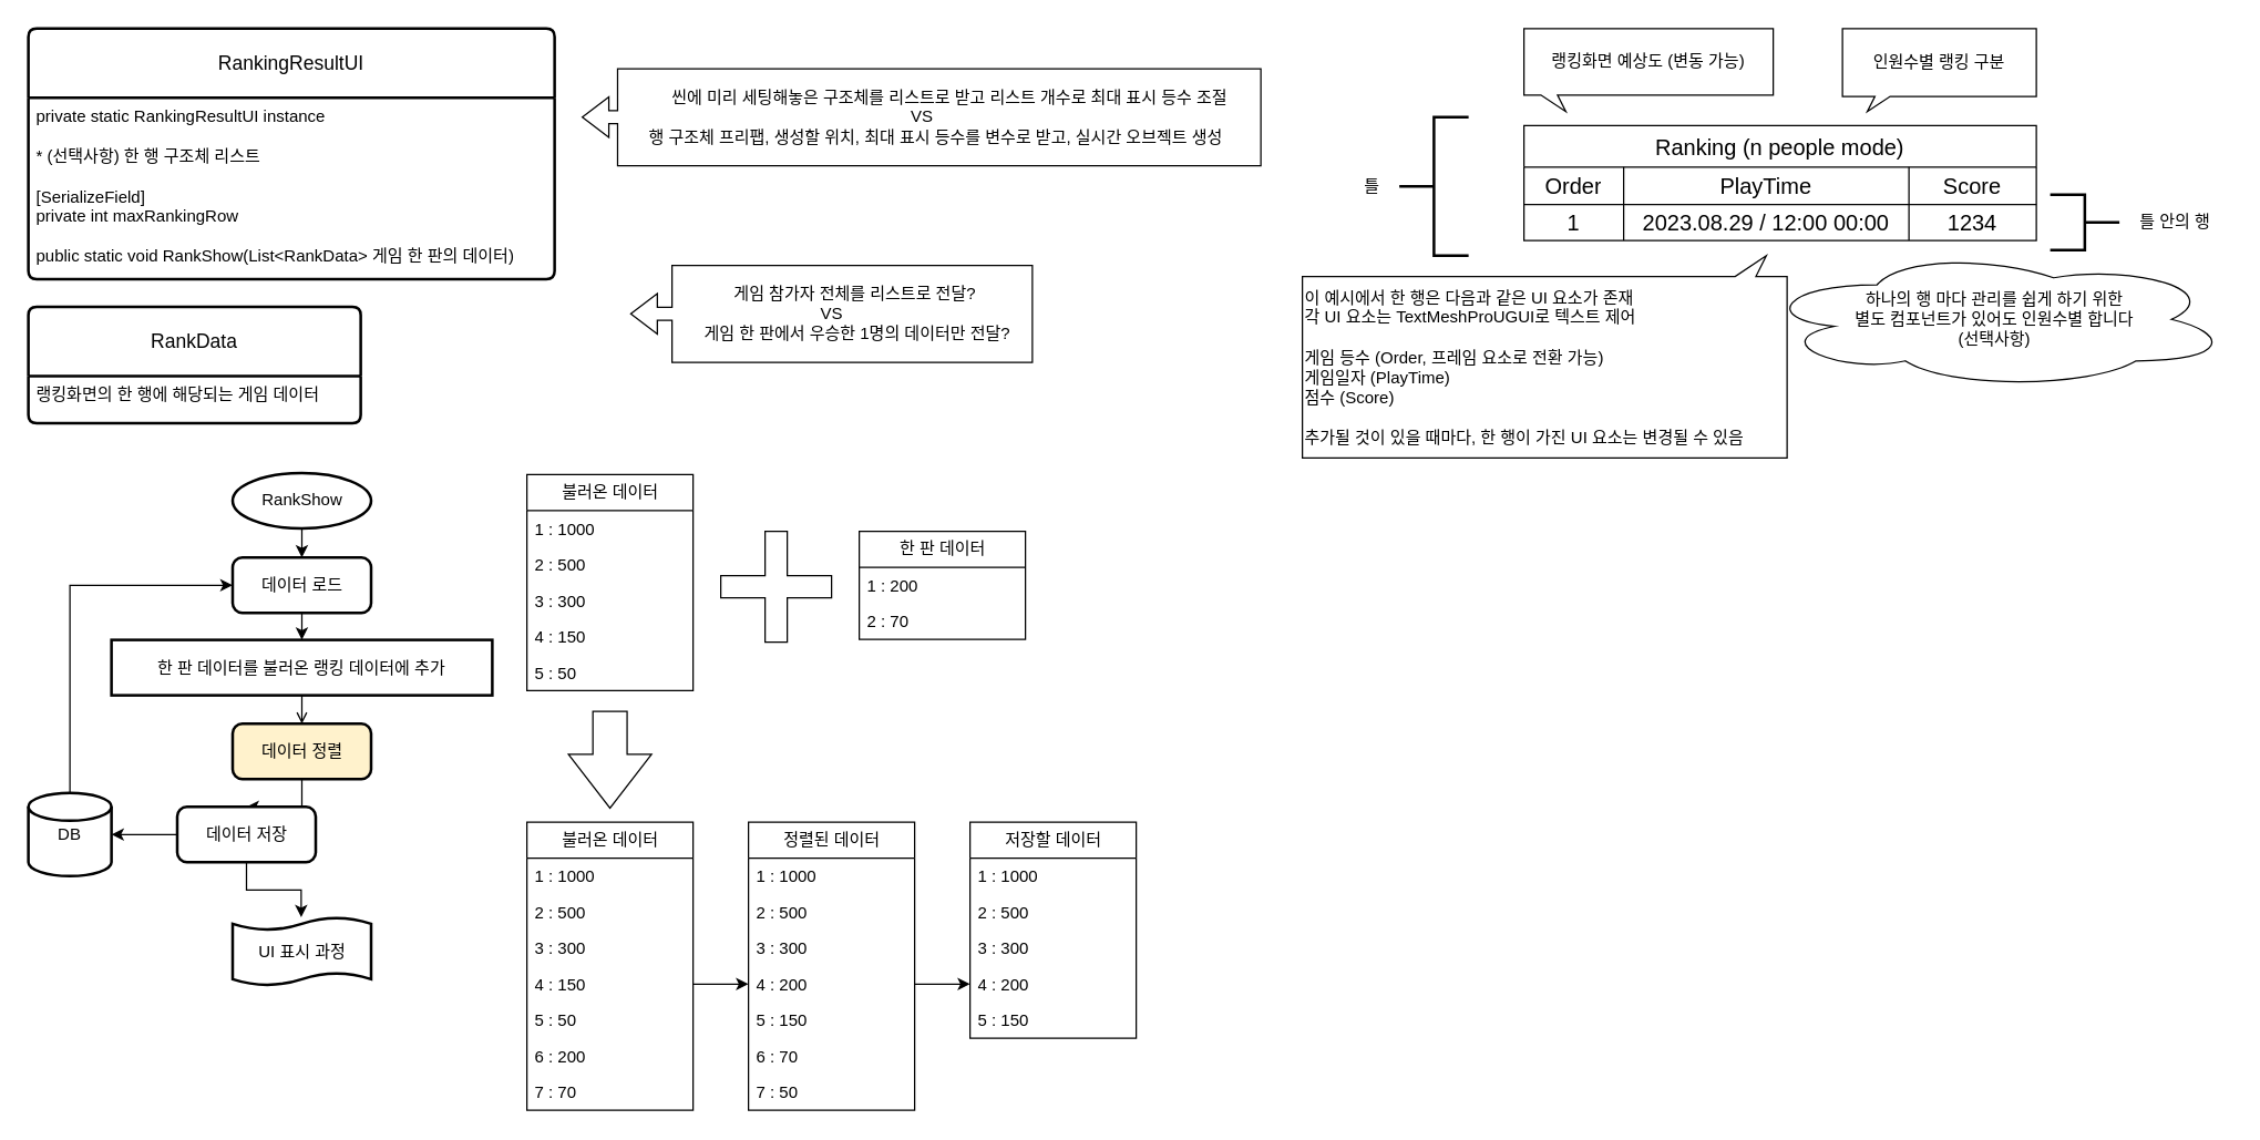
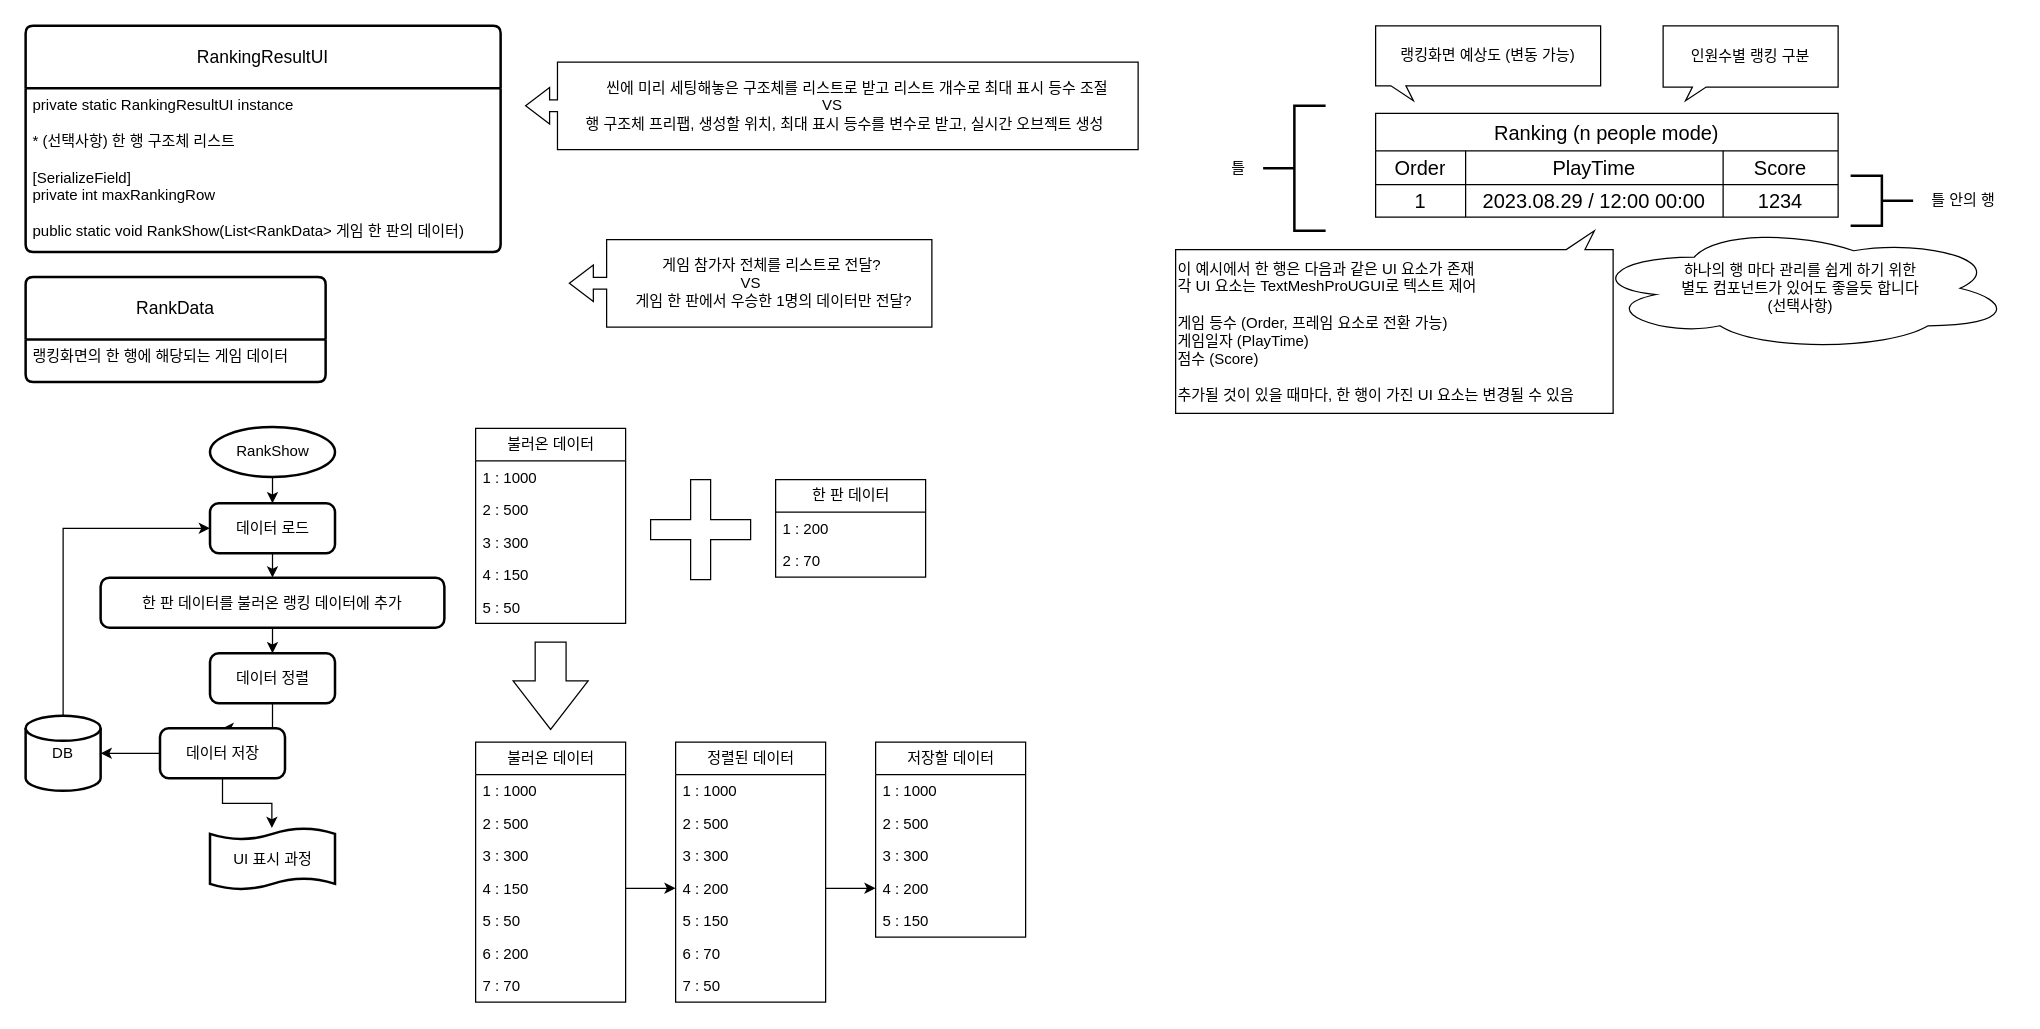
- <mxCell id="19" value="하나의 행 마다 관리를 쉽게 하기 위한&lt;br&gt;별도 컴포넌트가 있어도 인원수별 합니다&lt;br&gt;(선택사항)" style="ellipse;shape=cloud;whiteSpace=wrap;html=1;align=center;" vertex="1" parent="1"><mxGeometry x="1270" y="180" width="340" height="100" as="geometry" /></mxCell>
+ <mxCell id="19" value="하나의 행 마다 관리를 쉽게 하기 위한&lt;br&gt;별도 컴포넌트가 있어도 좋을듯 합니다&lt;br&gt;(선택사항)" style="ellipse;shape=cloud;whiteSpace=wrap;html=1;align=center;" vertex="1" parent="1"><mxGeometry x="1270" y="180" width="340" height="100" as="geometry" /></mxCell>
- <mxCell id="32" value="한 판 데이터를 불러온 랭킹 데이터에 추가" style="whiteSpace=wrap;html=1;absoluteArcSize=1;arcSize=14;strokeWidth=2;rounded=0;" vertex="1" parent="1"><mxGeometry x="80" y="461.5" width="275" height="40" as="geometry" /></mxCell>
+ <mxCell id="32" value="한 판 데이터를 불러온 랭킹 데이터에 추가" style="rounded=1;whiteSpace=wrap;html=1;absoluteArcSize=1;arcSize=14;strokeWidth=2;" vertex="1" parent="1"><mxGeometry x="80" y="461.5" width="275" height="40" as="geometry" /></mxCell>
- <mxCell id="31" style="edgeStyle=orthogonalEdgeStyle;rounded=0;orthogonalLoop=1;jettySize=auto;html=1;exitX=0.5;exitY=1;exitDx=0;exitDy=0;entryX=0.5;entryY=0;entryDx=0;entryDy=0;endArrow=open;" edge="1" parent="1" source="32" target="53"><mxGeometry relative="1" as="geometry" /></mxCell>
+ <mxCell id="31" style="edgeStyle=orthogonalEdgeStyle;rounded=0;orthogonalLoop=1;jettySize=auto;html=1;exitX=0.5;exitY=1;exitDx=0;exitDy=0;entryX=0.5;entryY=0;entryDx=0;entryDy=0;" edge="1" parent="1" source="32" target="53"><mxGeometry relative="1" as="geometry" /></mxCell>
- <mxCell id="53" value="데이터 정렬" style="rounded=1;whiteSpace=wrap;html=1;absoluteArcSize=1;arcSize=14;strokeWidth=2;fillColor=#fff2cc;" vertex="1" parent="1"><mxGeometry x="167.5" y="522" width="100" height="40" as="geometry" /></mxCell>
+ <mxCell id="53" value="데이터 정렬" style="rounded=1;whiteSpace=wrap;html=1;absoluteArcSize=1;arcSize=14;strokeWidth=2;" vertex="1" parent="1"><mxGeometry x="167.5" y="522" width="100" height="40" as="geometry" /></mxCell>
